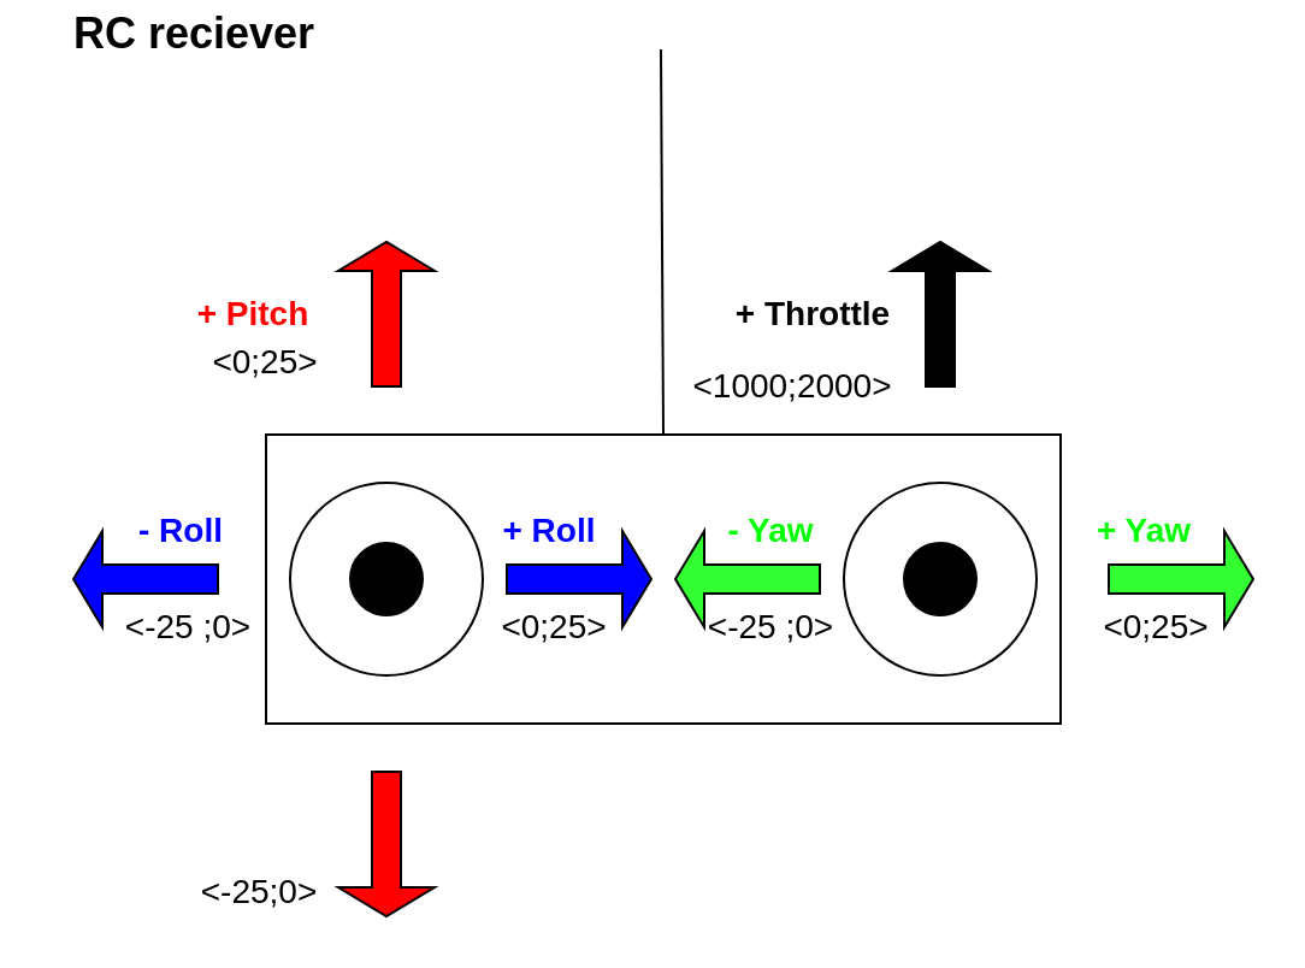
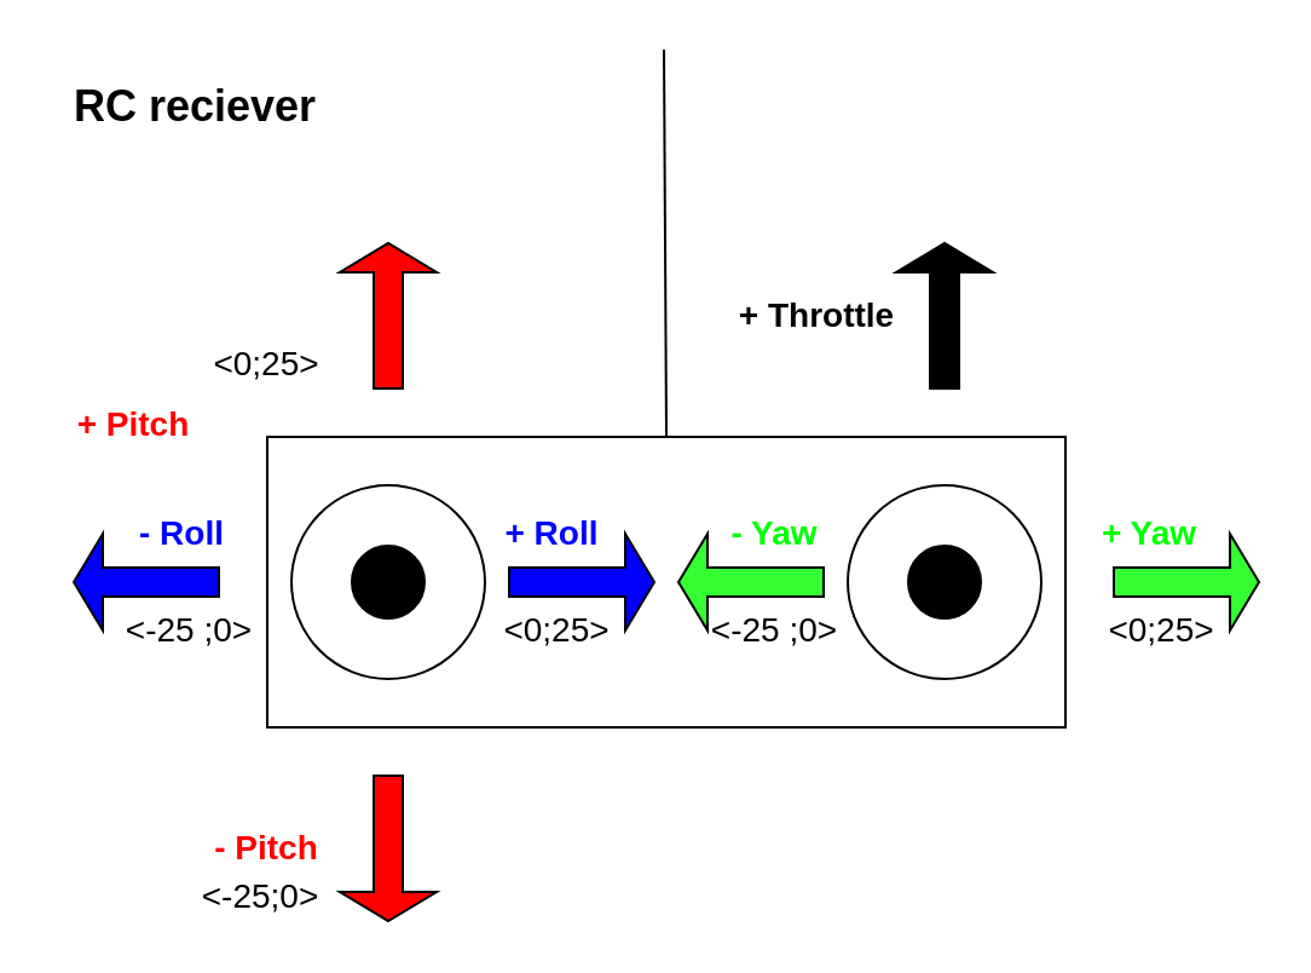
- <mxCell id="29" value="RC reciever" style="text;html=1;strokeColor=none;fillColor=none;align=center;verticalAlign=middle;whiteSpace=wrap;rounded=0;fontSize=18;fontColor=#000000;fontStyle=1" vertex="1" parent="1"><mxGeometry x="20" y="4" width="121" height="20" as="geometry" /></mxCell>
+ <mxCell id="29" value="RC reciever" style="text;html=1;strokeColor=none;fillColor=none;align=center;verticalAlign=middle;whiteSpace=wrap;rounded=0;fontSize=18;fontColor=#000000;fontStyle=1" vertex="1" parent="1"><mxGeometry x="20" y="34" width="121" height="20" as="geometry" /></mxCell>
- <mxCell id="15" value="+ Pitch" style="text;html=1;strokeColor=none;fillColor=none;align=center;verticalAlign=middle;whiteSpace=wrap;rounded=0;fontSize=14;fontStyle=1;fontColor=#FF0000;" vertex="1" parent="1"><mxGeometry x="80" y="120" width="50" height="20" as="geometry" /></mxCell>
+ <mxCell id="15" value="+ Pitch" style="text;html=1;strokeColor=none;fillColor=none;align=center;verticalAlign=middle;whiteSpace=wrap;rounded=0;fontSize=14;fontStyle=1;fontColor=#FF0000;" vertex="1" parent="1"><mxGeometry x="30" y="165" width="50" height="20" as="geometry" /></mxCell>
- <mxCell id="26" value="&amp;lt;1000;2000&amp;gt;" style="text;html=1;strokeColor=none;fillColor=none;align=center;verticalAlign=middle;whiteSpace=wrap;rounded=0;fontSize=14;fontColor=#000000;" vertex="1" parent="1"><mxGeometry x="300" y="150" width="58" height="20" as="geometry" /></mxCell>
+ <mxCell id="16" value="- Pitch" style="text;html=1;strokeColor=none;fillColor=none;align=center;verticalAlign=middle;whiteSpace=wrap;rounded=0;fontSize=14;fontStyle=1;fontColor=#FF0000;" vertex="1" parent="1"><mxGeometry x="85" y="340" width="50" height="20" as="geometry" /></mxCell>
